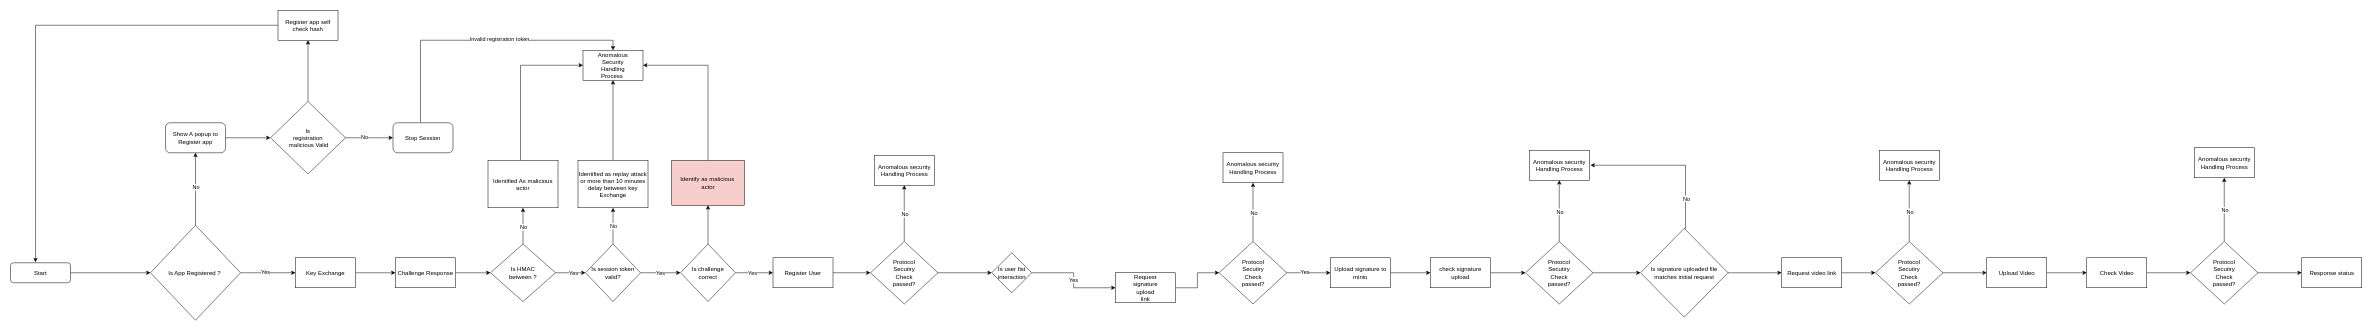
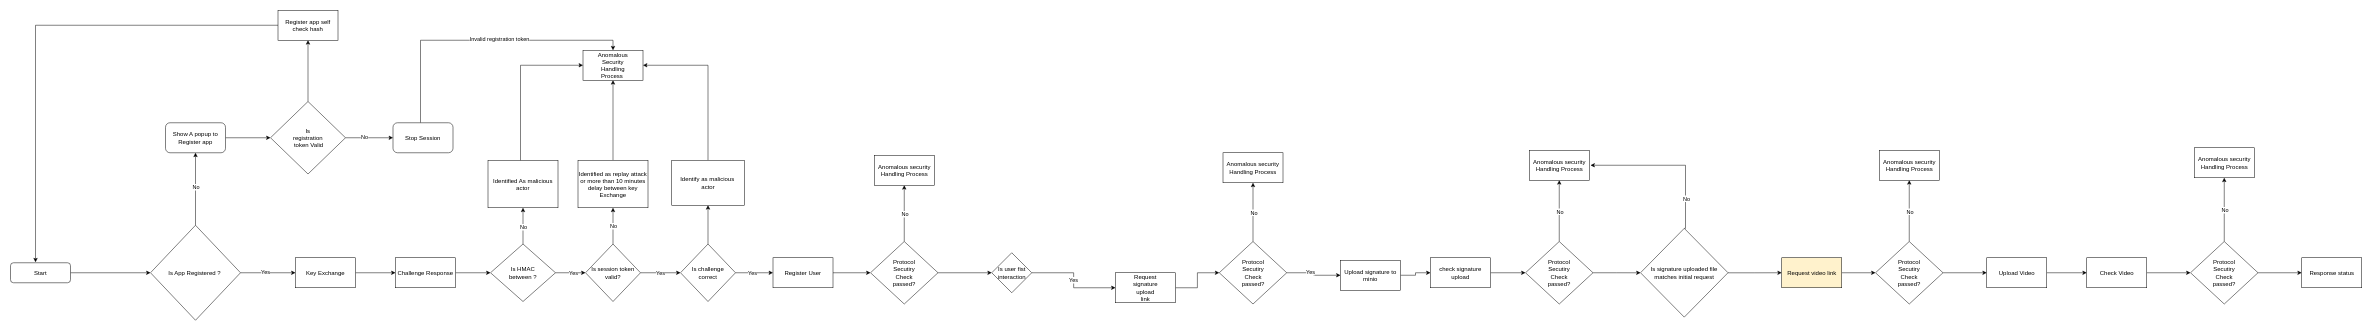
- <mxCell id="14" value="Is &lt;br&gt;registration&lt;br&gt;&amp;nbsp;malicious Valid" style="rhombus;whiteSpace=wrap;html=1;rounded=0;glass=0;strokeWidth=1;shadow=0;" parent="1" vertex="1"><mxGeometry x="540" y="202.5" width="150" height="145" as="geometry" /></mxCell>
+ <mxCell id="14" value="Is &lt;br&gt;registration&lt;br&gt;&amp;nbsp;token Valid" style="rhombus;whiteSpace=wrap;html=1;rounded=0;glass=0;strokeWidth=1;shadow=0;" parent="1" vertex="1"><mxGeometry x="540" y="202.5" width="150" height="145" as="geometry" /></mxCell>
- <mxCell id="42" value="Identify as malicious&amp;nbsp;&lt;br&gt;actor" style="whiteSpace=wrap;html=1;rounded=0;glass=0;strokeWidth=1;shadow=0;fillColor=#f8cecc;" parent="1" vertex="1"><mxGeometry x="1342.5" y="320" width="145" height="90" as="geometry" /></mxCell>
+ <mxCell id="42" value="Identify as malicious&amp;nbsp;&lt;br&gt;actor" style="whiteSpace=wrap;html=1;rounded=0;glass=0;strokeWidth=1;shadow=0;" parent="1" vertex="1"><mxGeometry x="1342.5" y="320" width="145" height="90" as="geometry" /></mxCell>
- <mxCell id="63" value="Upload signature to minio" style="whiteSpace=wrap;html=1;rounded=0;glass=0;strokeWidth=1;shadow=0;" parent="1" vertex="1"><mxGeometry x="2660" y="515" width="120" height="60" as="geometry" /></mxCell>
+ <mxCell id="63" value="Upload signature to minio" style="whiteSpace=wrap;html=1;rounded=0;glass=0;strokeWidth=1;shadow=0;" parent="1" vertex="1"><mxGeometry x="2680" y="520" width="120" height="60" as="geometry" /></mxCell>
- <mxCell id="76" value="Request video link" style="whiteSpace=wrap;html=1;rounded=0;glass=0;strokeWidth=1;shadow=0;" parent="1" vertex="1"><mxGeometry x="3562.5" y="515" width="120" height="60" as="geometry" /></mxCell>
+ <mxCell id="76" value="Request video link" style="whiteSpace=wrap;html=1;rounded=0;glass=0;strokeWidth=1;shadow=0;fillColor=#fff2cc;" parent="1" vertex="1"><mxGeometry x="3562.5" y="515" width="120" height="60" as="geometry" /></mxCell>
